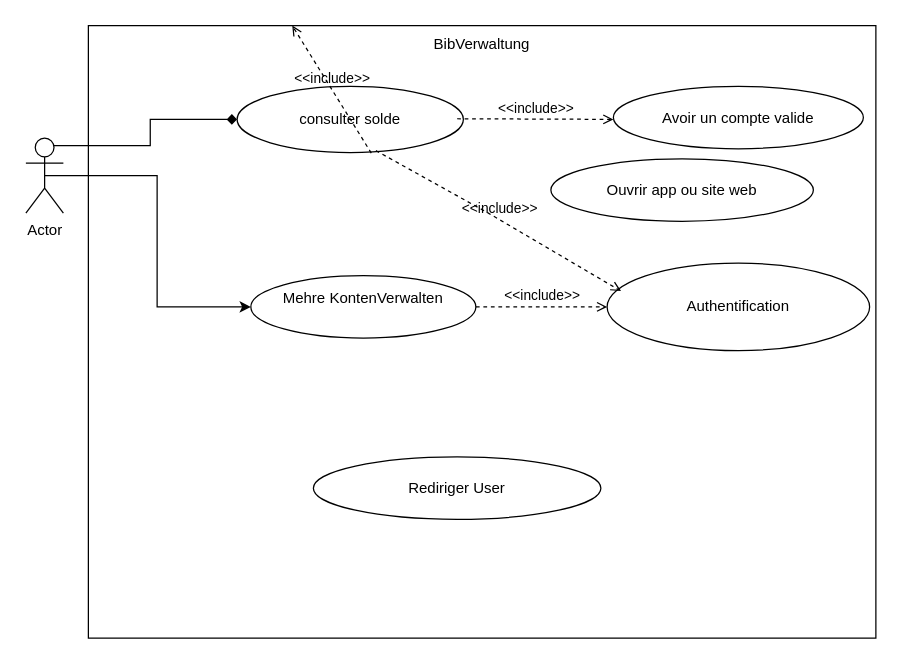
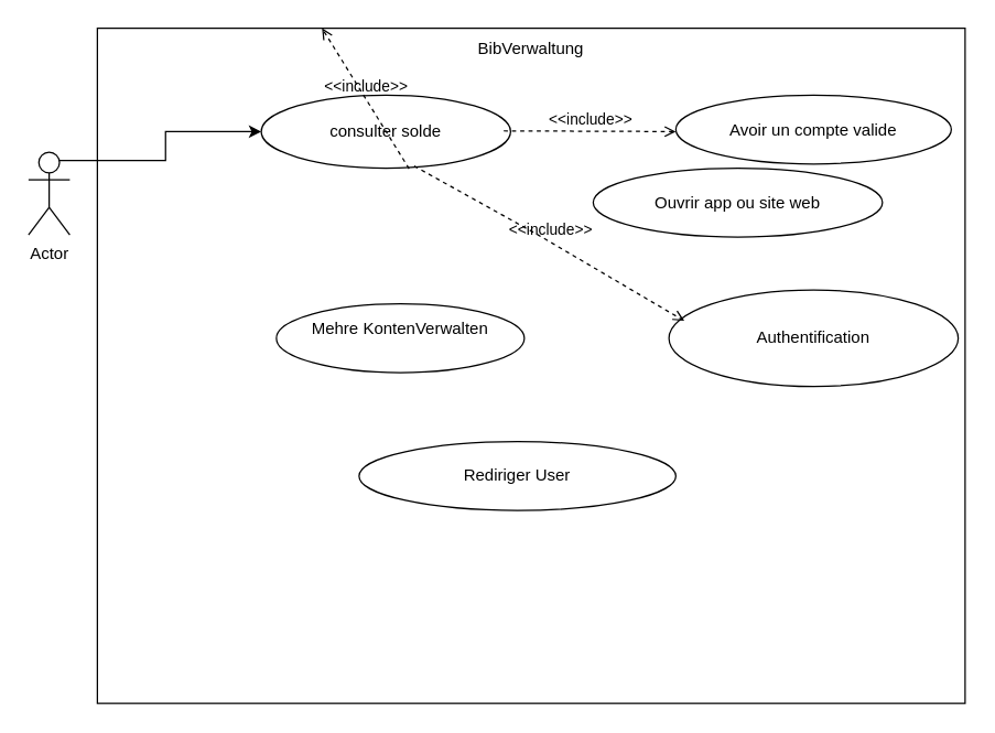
- <mxCell id="3" style="edgeStyle=orthogonalEdgeStyle;rounded=0;orthogonalLoop=1;jettySize=auto;html=1;exitX=0.75;exitY=0.1;exitDx=0;exitDy=0;exitPerimeter=0;entryX=0;entryY=0.5;entryDx=0;entryDy=0;endArrow=diamond;" edge="1" parent="1" source="5" target="6"><mxGeometry relative="1" as="geometry" /></mxCell>
+ <mxCell id="3" style="edgeStyle=orthogonalEdgeStyle;rounded=0;orthogonalLoop=1;jettySize=auto;html=1;exitX=0.75;exitY=0.1;exitDx=0;exitDy=0;exitPerimeter=0;entryX=0;entryY=0.5;entryDx=0;entryDy=0;" edge="1" parent="1" source="5" target="6"><mxGeometry relative="1" as="geometry" /></mxCell>
- <mxCell id="8" value="Ouvrir app ou site web" style="ellipse;whiteSpace=wrap;html=1;" vertex="1" parent="1"><mxGeometry x="440" y="126.5" width="210" height="50" as="geometry" /></mxCell>
+ <mxCell id="8" value="Ouvrir app ou site web" style="ellipse;whiteSpace=wrap;html=1;" vertex="1" parent="1"><mxGeometry x="430" y="121.5" width="210" height="50" as="geometry" /></mxCell>
- <mxCell id="4" style="edgeStyle=orthogonalEdgeStyle;rounded=0;orthogonalLoop=1;jettySize=auto;html=1;exitX=0.5;exitY=0.5;exitDx=0;exitDy=0;exitPerimeter=0;entryX=0;entryY=0.5;entryDx=0;entryDy=0;" edge="1" parent="1" source="5" target="12"><mxGeometry relative="1" as="geometry" /></mxCell>
- <mxCell id="13" value="&amp;lt;&amp;lt;include&amp;gt;&amp;gt;" style="html=1;verticalAlign=bottom;labelBackgroundColor=none;endArrow=open;endFill=0;dashed=1;rounded=0;entryX=0;entryY=0.5;entryDx=0;entryDy=0;exitX=1;exitY=0.5;exitDx=0;exitDy=0;" edge="1" parent="1" source="12" target="11"><mxGeometry width="160" relative="1" as="geometry"><mxPoint x="340" y="260" as="sourcePoint" /><mxPoint x="500" y="260" as="targetPoint" /><Array as="points" /></mxGeometry></mxCell>
- <mxCell id="15" value="Rediriger User" style="ellipse;whiteSpace=wrap;html=1;" vertex="1" parent="1"><mxGeometry x="250" y="365" width="230" height="50" as="geometry" /></mxCell>
+ <mxCell id="15" value="Rediriger User" style="ellipse;whiteSpace=wrap;html=1;" vertex="1" parent="1"><mxGeometry x="260" y="320" width="230" height="50" as="geometry" /></mxCell>
